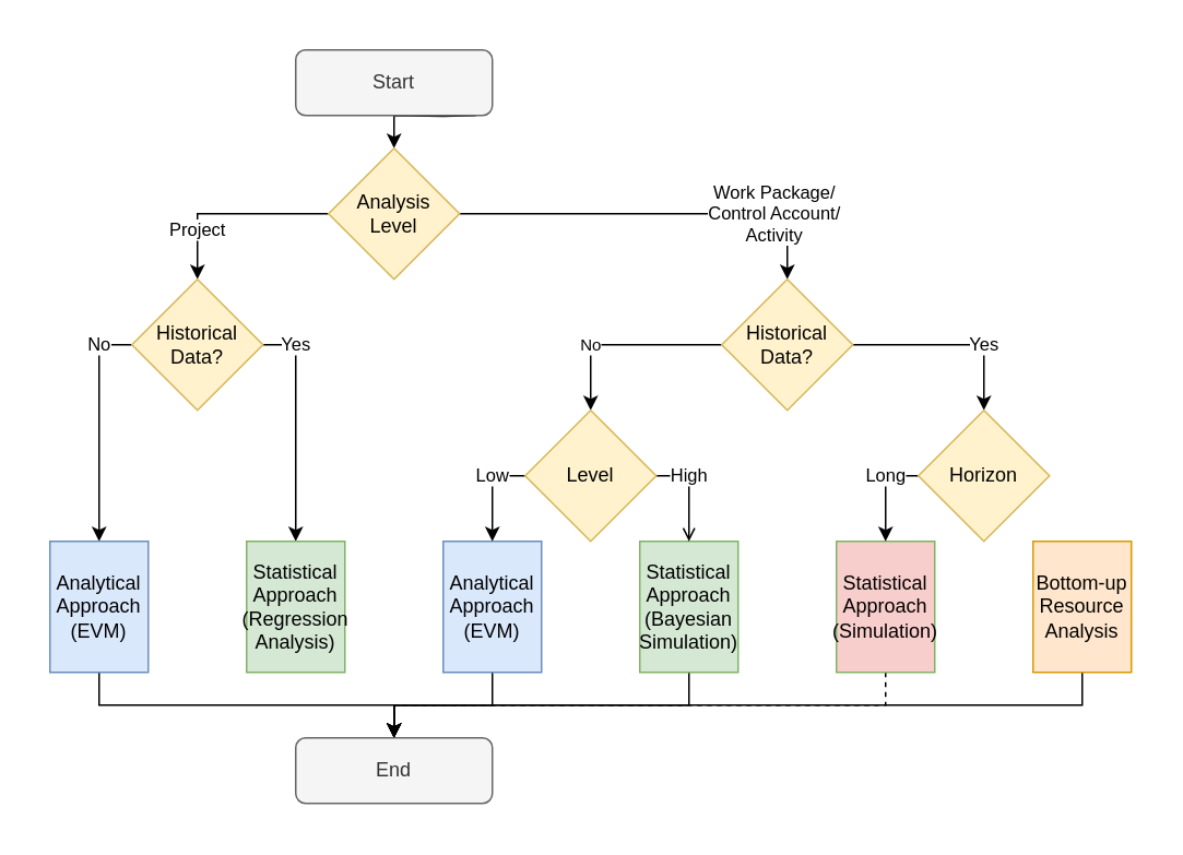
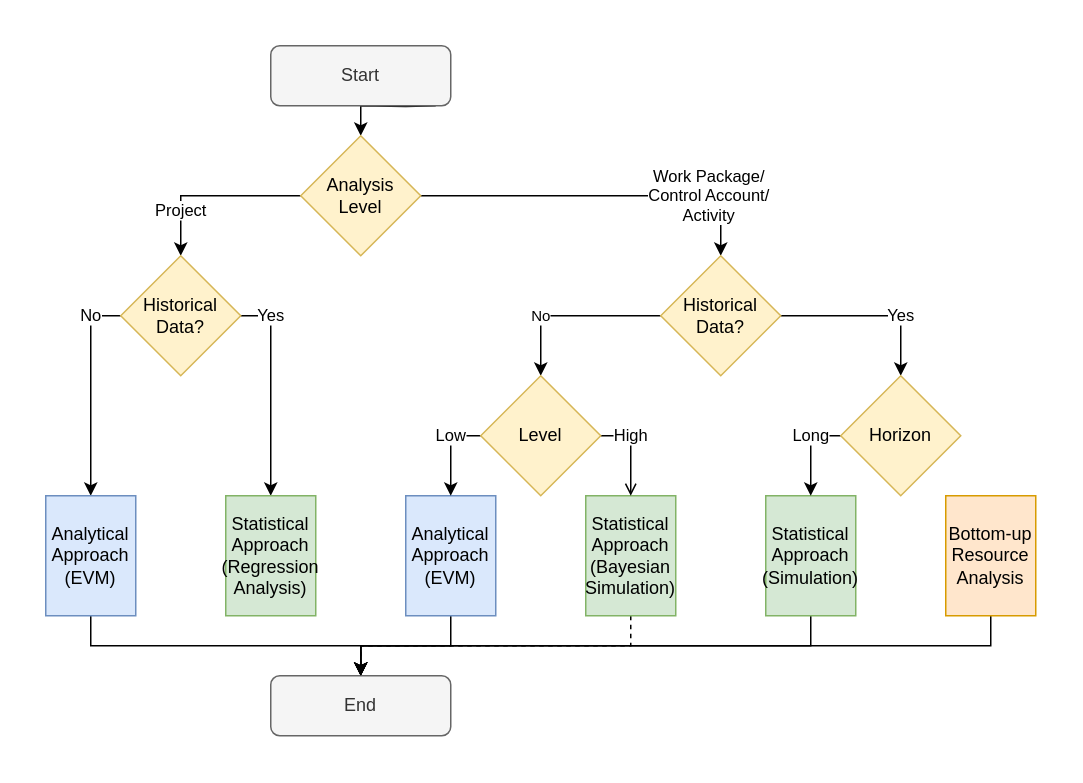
- <mxCell id="12" value="Statistical Approach (Simulation)" style="rounded=0;whiteSpace=wrap;html=1;fillColor=#f8cecc;strokeColor=#82b366;" parent="1" vertex="1"><mxGeometry x="510" y="330" width="60" height="80" as="geometry" /></mxCell>
+ <mxCell id="12" value="Statistical Approach (Simulation)" style="rounded=0;whiteSpace=wrap;html=1;fillColor=#d5e8d4;strokeColor=#82b366;" parent="1" vertex="1"><mxGeometry x="510" y="330" width="60" height="80" as="geometry" /></mxCell>
- <mxCell id="17" style="edgeStyle=orthogonalEdgeStyle;rounded=0;orthogonalLoop=1;jettySize=auto;html=1;exitX=0.5;exitY=1;exitDx=0;exitDy=0;entryX=0.5;entryY=0;entryDx=0;entryDy=0;fontSize=11;" edge="1" parent="1" source="18" target="25"><mxGeometry relative="1" as="geometry" /></mxCell>
+ <mxCell id="17" style="edgeStyle=orthogonalEdgeStyle;rounded=0;orthogonalLoop=1;jettySize=auto;html=1;exitX=0.5;exitY=1;exitDx=0;exitDy=0;entryX=0.5;entryY=0;entryDx=0;entryDy=0;fontSize=11;dashed=1;" edge="1" parent="1" source="18" target="25"><mxGeometry relative="1" as="geometry" /></mxCell>
- <mxCell id="11" style="edgeStyle=orthogonalEdgeStyle;rounded=0;orthogonalLoop=1;jettySize=auto;html=1;exitX=0.5;exitY=1;exitDx=0;exitDy=0;entryX=0.5;entryY=0;entryDx=0;entryDy=0;fontSize=11;dashed=1;" edge="1" parent="1" source="12" target="25"><mxGeometry relative="1" as="geometry" /></mxCell>
+ <mxCell id="11" style="edgeStyle=orthogonalEdgeStyle;rounded=0;orthogonalLoop=1;jettySize=auto;html=1;exitX=0.5;exitY=1;exitDx=0;exitDy=0;entryX=0.5;entryY=0;entryDx=0;entryDy=0;fontSize=11;" edge="1" parent="1" source="12" target="25"><mxGeometry relative="1" as="geometry" /></mxCell>
